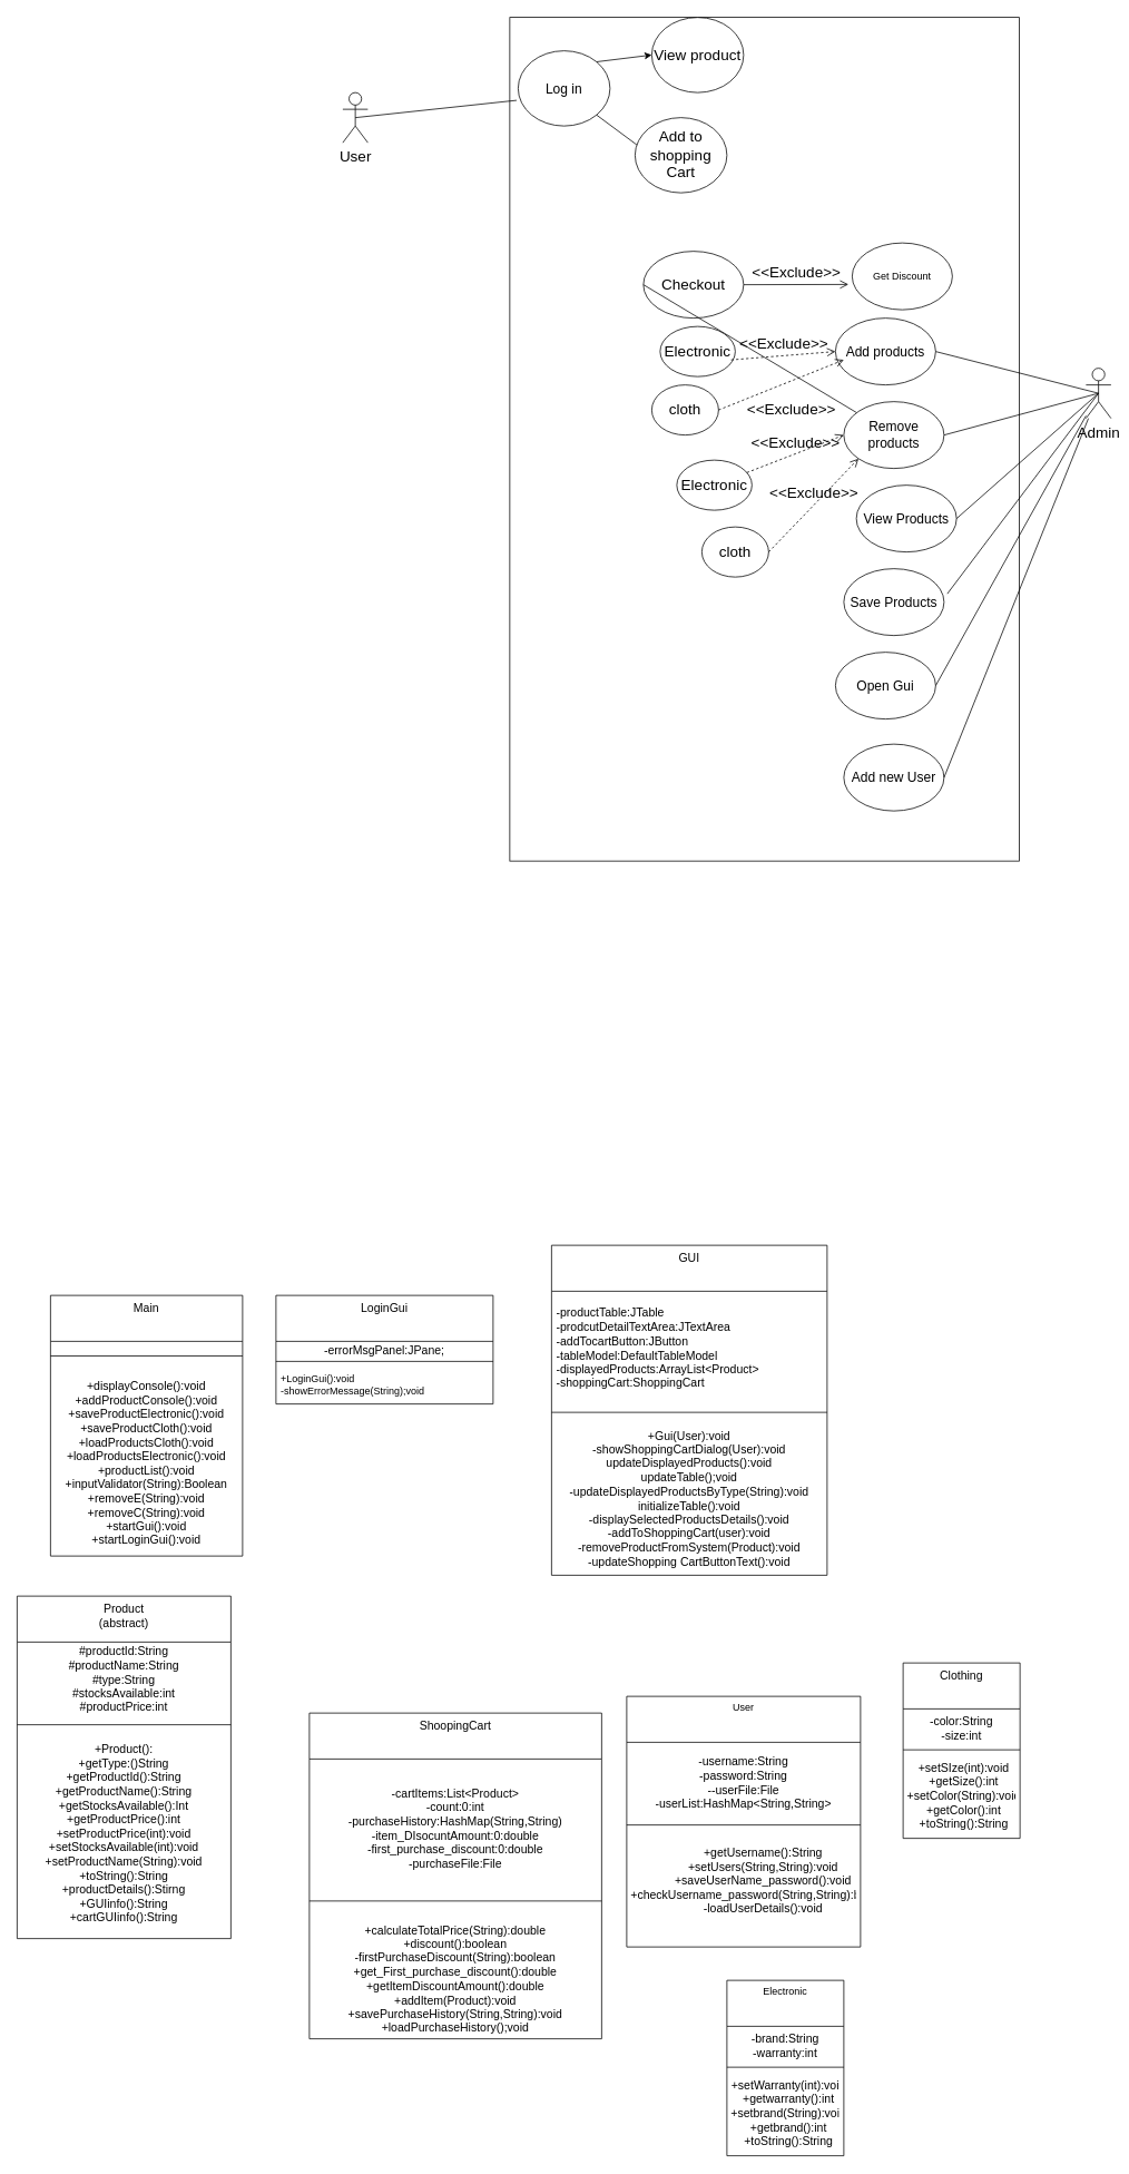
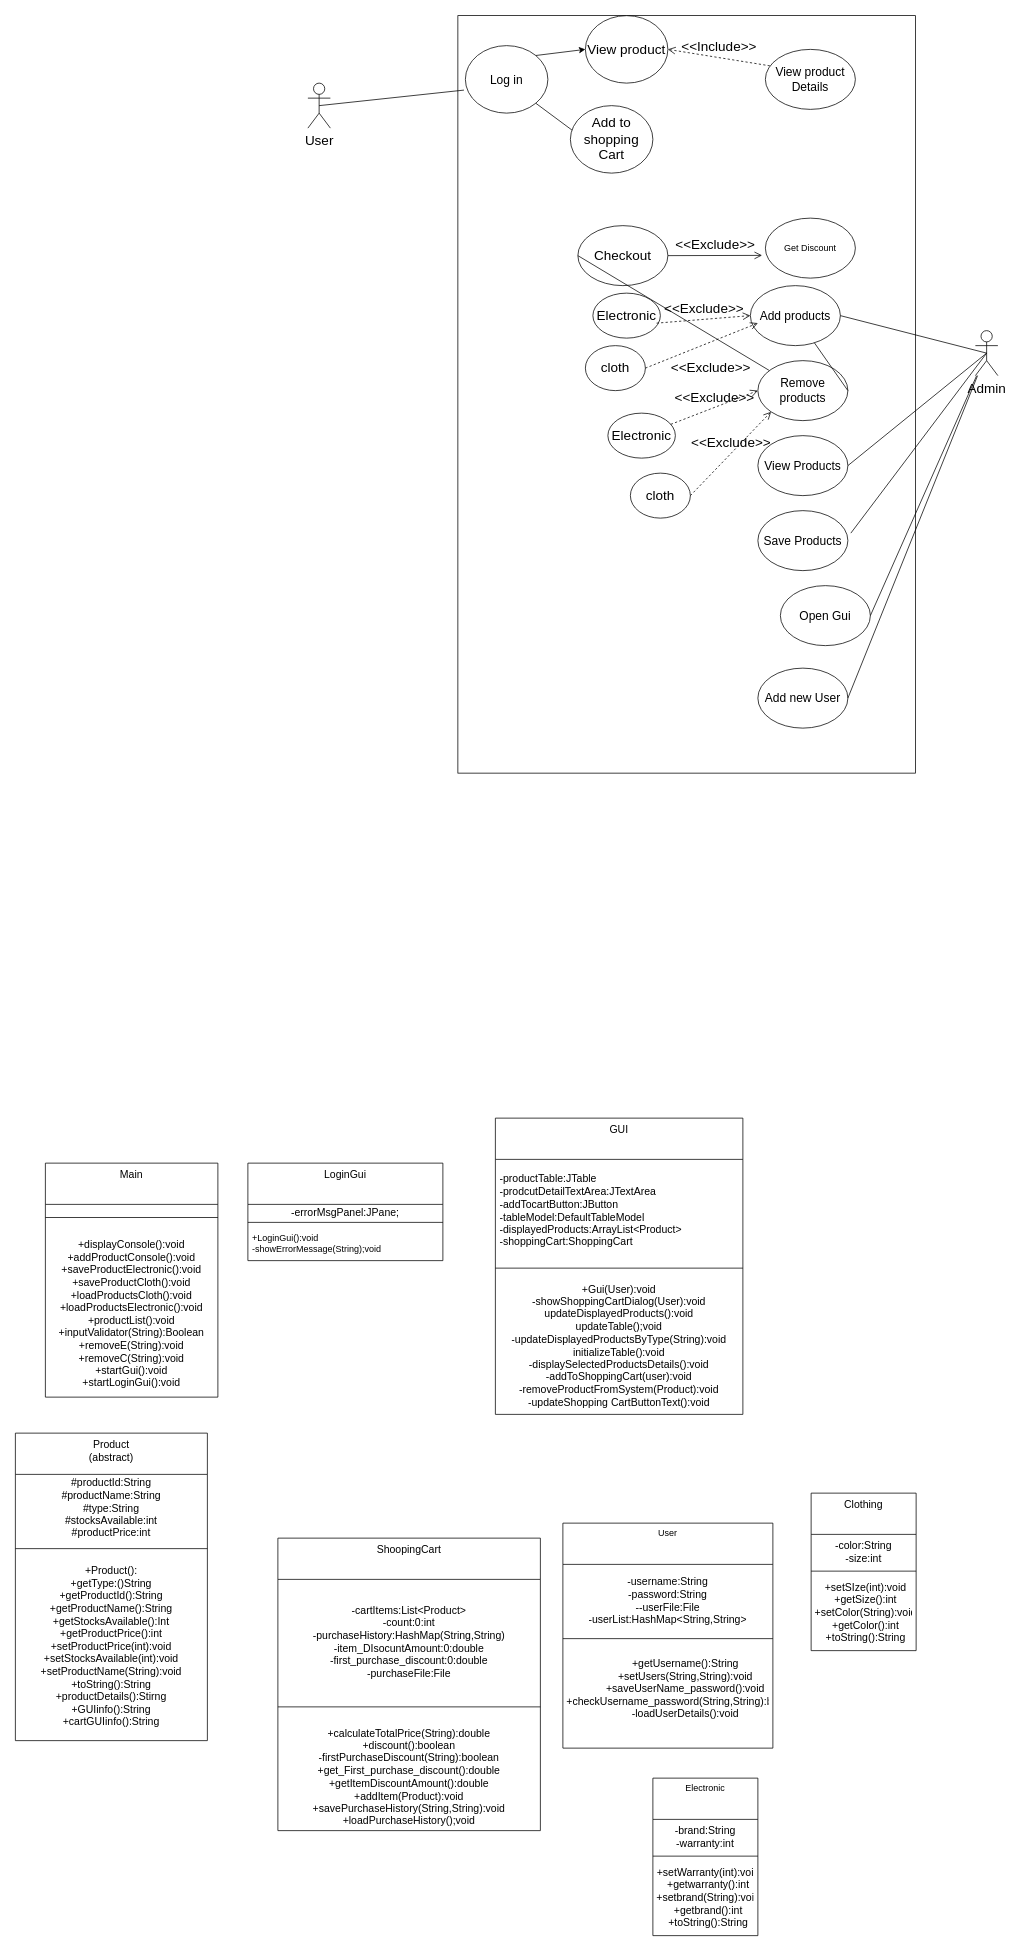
+ <mxCell id="13" value="&lt;font style=&quot;font-size: 18px;&quot;&gt;&amp;lt;&amp;lt;Include&amp;gt;&amp;gt;&lt;/font&gt;" style="endArrow=open;startArrow=none;endFill=0;startFill=0;endSize=8;html=1;verticalAlign=bottom;dashed=1;labelBackgroundColor=none;rounded=0;entryX=1;entryY=0.5;entryDx=0;entryDy=0;exitX=0.05;exitY=0.274;exitDx=0;exitDy=0;exitPerimeter=0;" edge="1" parent="1" source="14" target="6"><mxGeometry width="160" relative="1" as="geometry"><mxPoint x="897" y="60" as="sourcePoint" /><mxPoint x="1057" y="60" as="targetPoint" /></mxGeometry></mxCell>
+ <mxCell id="14" value="&lt;font size=&quot;3&quot;&gt;View product Details&lt;/font&gt;" style="ellipse;whiteSpace=wrap;html=1;" vertex="1" parent="1"><mxGeometry x="1020" y="65" width="120" height="80" as="geometry" /></mxCell>
- <mxCell id="28" value="" style="endArrow=none;html=1;rounded=0;entryX=0.5;entryY=0.5;entryDx=0;entryDy=0;entryPerimeter=0;exitX=1;exitY=0.5;exitDx=0;exitDy=0;" edge="1" parent="1" source="18" target="4"><mxGeometry width="50" height="50" relative="1" as="geometry"><mxPoint x="1040" y="680" as="sourcePoint" /><mxPoint x="1090" y="630" as="targetPoint" /></mxGeometry></mxCell>
+ <mxCell id="28" value="" style="endArrow=none;html=1;rounded=0;exitX=1;exitY=0.5;exitDx=0;exitDy=0;" edge="1" parent="1" source="18" target="17"><mxGeometry width="50" height="50" relative="1" as="geometry"><mxPoint x="1040" y="680" as="sourcePoint" /><mxPoint x="1090" y="630" as="targetPoint" /></mxGeometry></mxCell>
- <mxCell id="19" value="&lt;font size=&quot;3&quot;&gt;View Products&lt;/font&gt;" style="ellipse;whiteSpace=wrap;html=1;" vertex="1" parent="1"><mxGeometry x="1025" y="580" width="120" height="80" as="geometry" /></mxCell>
+ <mxCell id="19" value="&lt;font size=&quot;3&quot;&gt;View Products&lt;/font&gt;" style="ellipse;whiteSpace=wrap;html=1;" vertex="1" parent="1"><mxGeometry x="1010" y="580" width="120" height="80" as="geometry" /></mxCell>
- <mxCell id="21" value="&lt;font size=&quot;3&quot;&gt;Open Gui&lt;/font&gt;" style="ellipse;whiteSpace=wrap;html=1;" vertex="1" parent="1"><mxGeometry x="1000" y="780" width="120" height="80" as="geometry" /></mxCell>
+ <mxCell id="21" value="&lt;font size=&quot;3&quot;&gt;Open Gui&lt;/font&gt;" style="ellipse;whiteSpace=wrap;html=1;" vertex="1" parent="1"><mxGeometry x="1040" y="780" width="120" height="80" as="geometry" /></mxCell>
